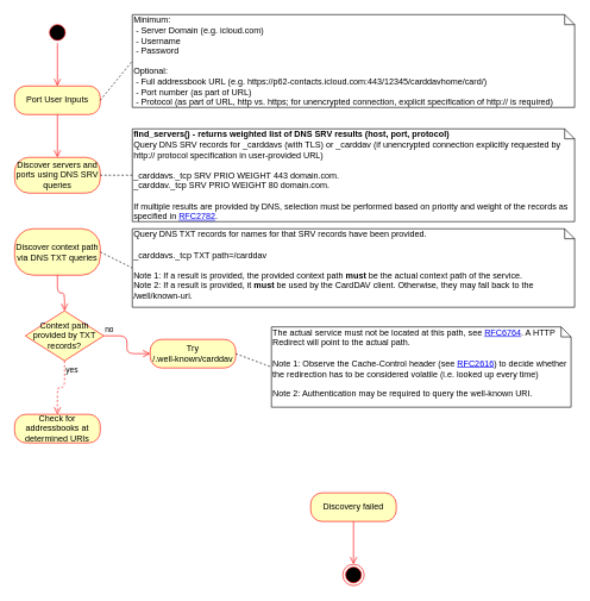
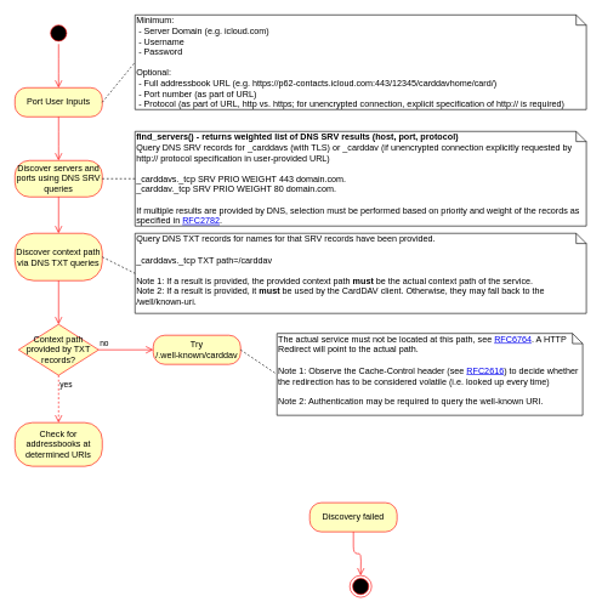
+ <mxCell id="9" value="" style="edgeStyle=orthogonalEdgeStyle;html=1;verticalAlign=bottom;endArrow=open;endSize=8;strokeColor=#ff0000;entryX=0.5;entryY=0;entryDx=0;entryDy=0;" parent="1" source="8" target="12" edge="1"><mxGeometry relative="1" as="geometry"><mxPoint x="80" y="320" as="targetPoint" /></mxGeometry></mxCell>
- <mxCell id="15" value="Context path provided by TXT records?" style="rhombus;whiteSpace=wrap;html=1;fillColor=#ffffc0;strokeColor=#ff0000;" parent="1" vertex="1"><mxGeometry x="35" y="435" width="110" height="70" as="geometry" /></mxCell>
+ <mxCell id="15" value="Context path provided by TXT records?" style="rhombus;whiteSpace=wrap;html=1;fillColor=#ffffc0;strokeColor=#ff0000;" parent="1" vertex="1"><mxGeometry x="25" y="445" width="110" height="70" as="geometry" /></mxCell>
- <mxCell id="18" value="Try&lt;br&gt;/.well-known/carddav" style="rounded=1;whiteSpace=wrap;html=1;arcSize=40;fontColor=#000000;fillColor=#ffffc0;strokeColor=#ff0000;" parent="1" vertex="1"><mxGeometry x="210" y="475" width="120" height="40" as="geometry" /></mxCell>
+ <mxCell id="18" value="Try&lt;br&gt;/.well-known/carddav" style="rounded=1;whiteSpace=wrap;html=1;arcSize=40;fontColor=#000000;fillColor=#ffffc0;strokeColor=#ff0000;" parent="1" vertex="1"><mxGeometry x="210" y="460" width="120" height="40" as="geometry" /></mxCell>
- <mxCell id="25" value="Check for addressbooks at determined URIs" style="rounded=1;whiteSpace=wrap;html=1;arcSize=40;fontColor=#000000;fillColor=#ffffc0;strokeColor=#ff0000;" parent="1" vertex="1"><mxGeometry x="20" y="580" width="120" height="40" as="geometry" /></mxCell>
+ <mxCell id="25" value="Check for addressbooks at determined URIs" style="rounded=1;whiteSpace=wrap;html=1;arcSize=40;fontColor=#000000;fillColor=#ffffc0;strokeColor=#ff0000;" parent="1" vertex="1"><mxGeometry x="20" y="580" width="120" height="60" as="geometry" /></mxCell>
- <mxCell id="23" value="Discovery failed" style="rounded=1;whiteSpace=wrap;html=1;arcSize=40;fontColor=#000000;fillColor=#ffffc0;strokeColor=#ff0000;" parent="1" vertex="1"><mxGeometry x="435" y="690" width="120" height="40" as="geometry" /></mxCell>
+ <mxCell id="23" value="Discovery failed" style="rounded=1;whiteSpace=wrap;html=1;arcSize=40;fontColor=#000000;fillColor=#ffffc0;strokeColor=#ff0000;" parent="1" vertex="1"><mxGeometry x="425" y="690" width="120" height="40" as="geometry" /></mxCell>
